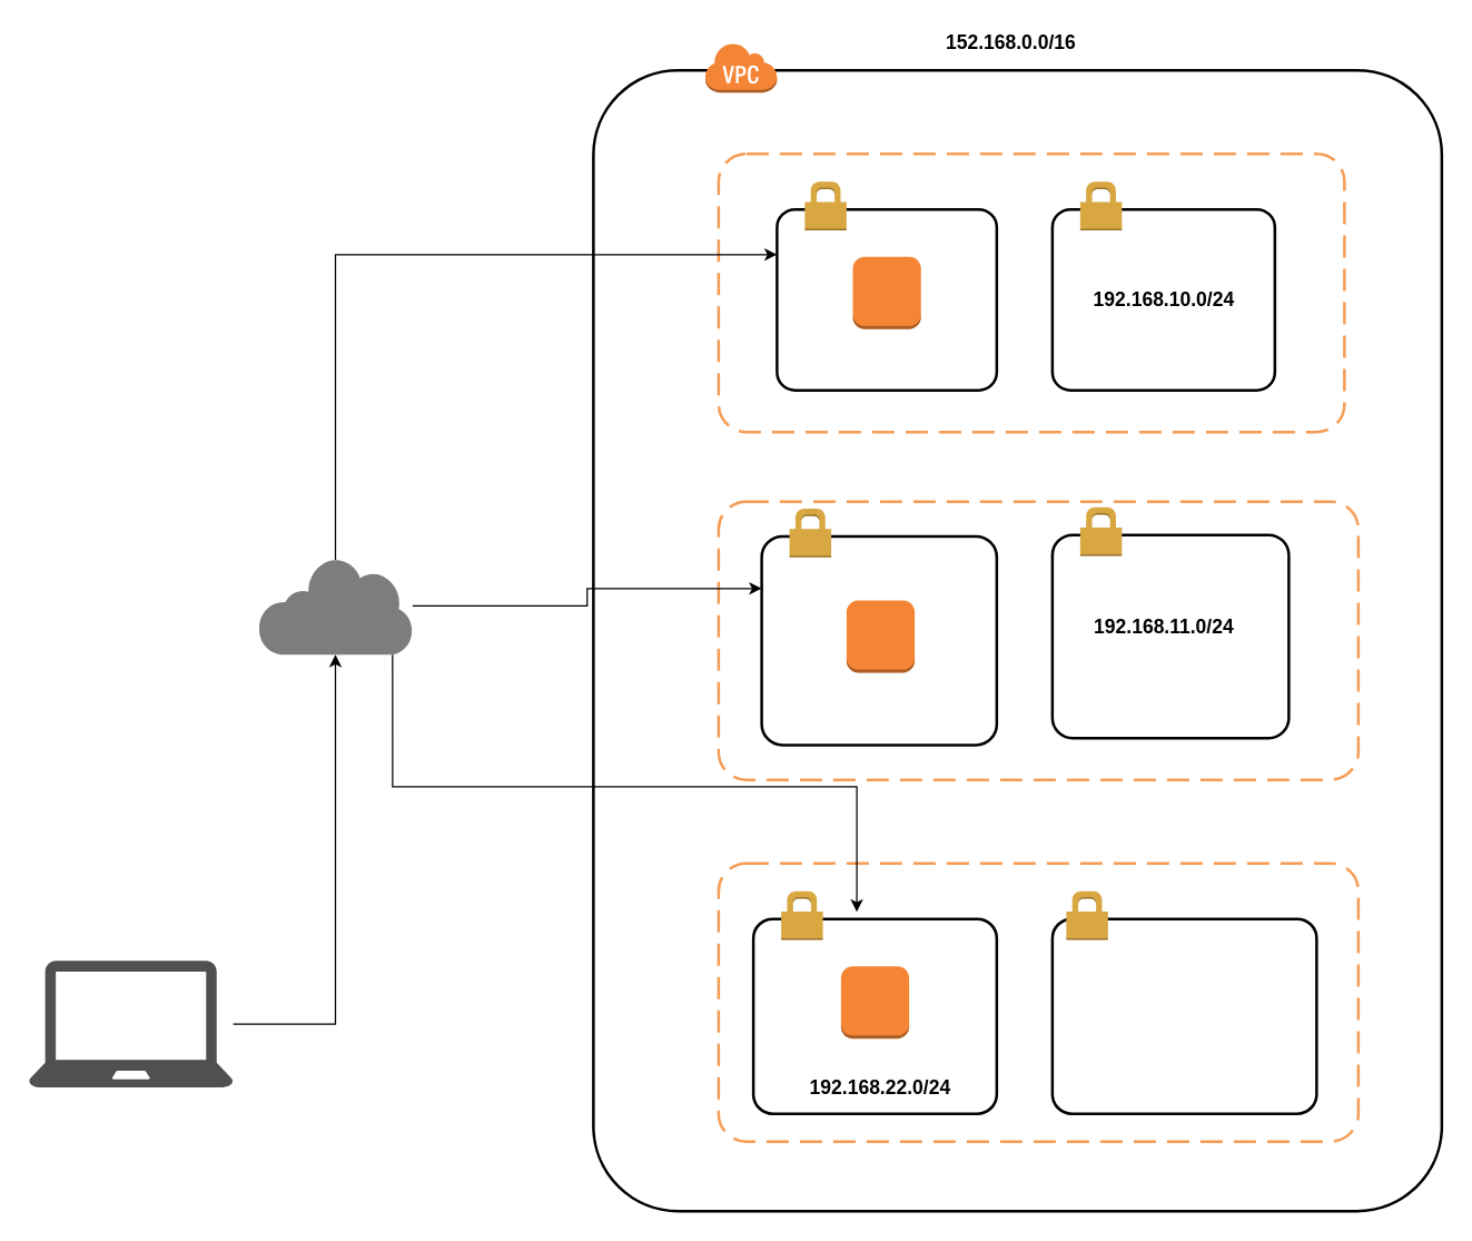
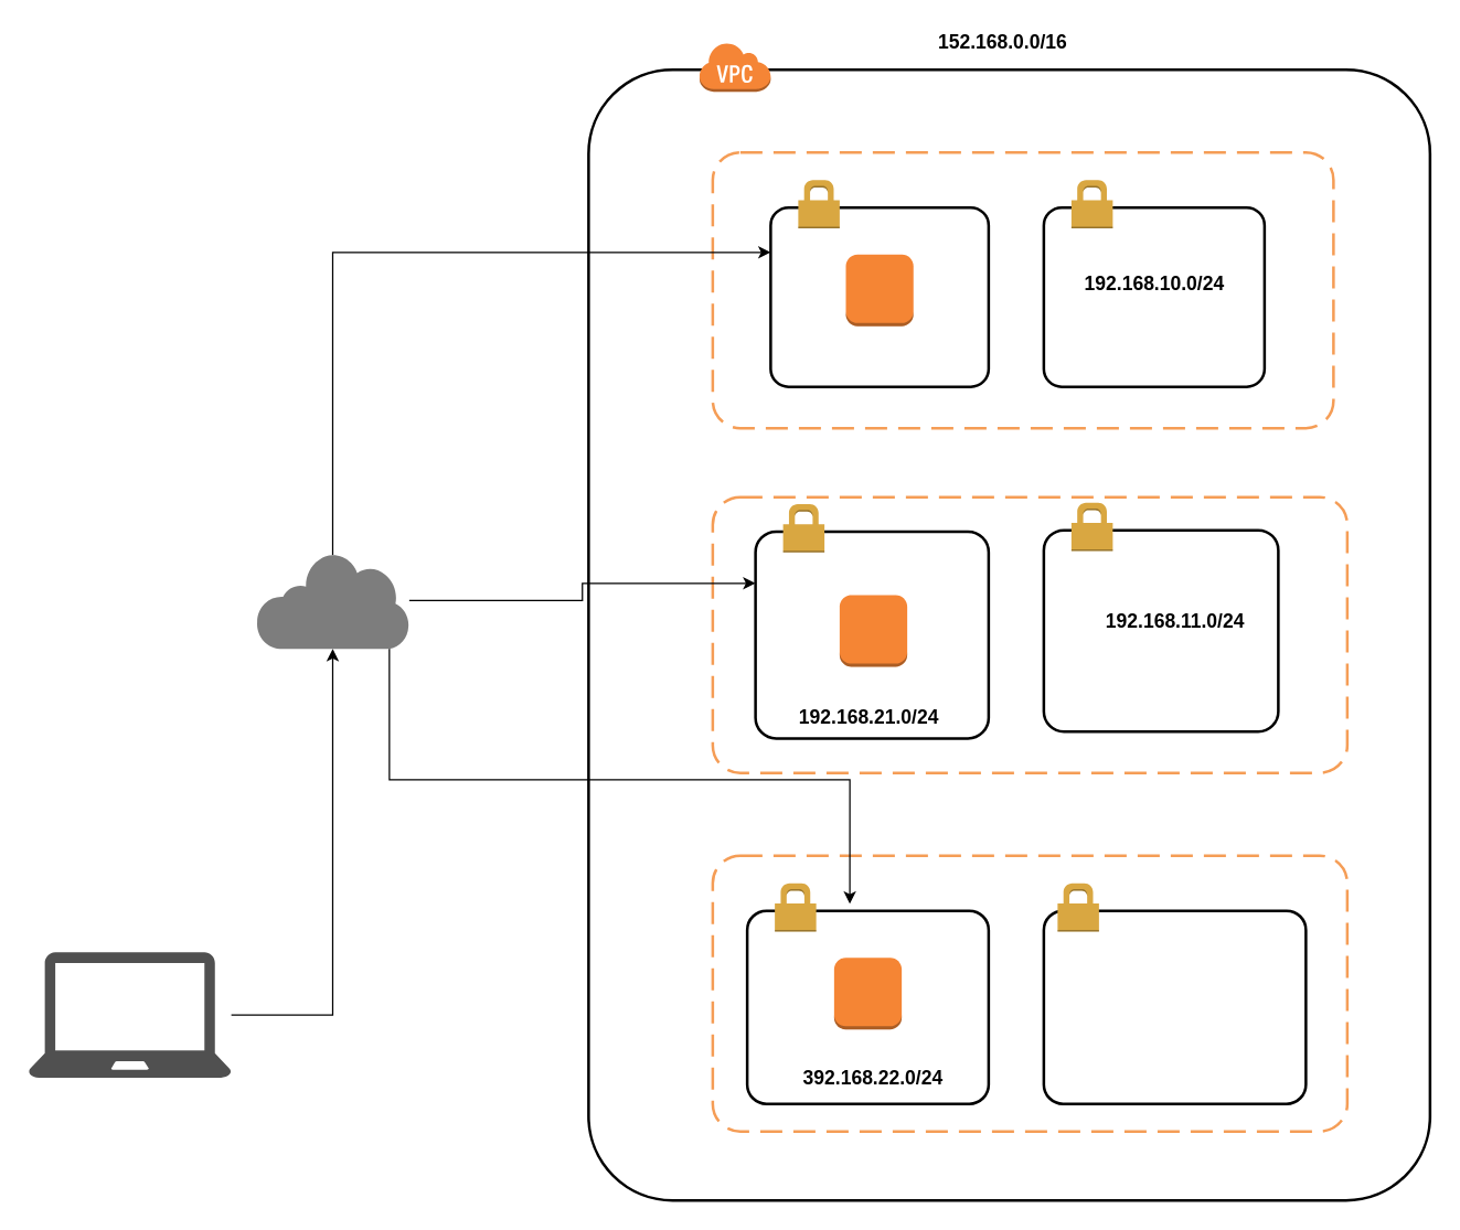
- <mxCell id="20" value="192.168.10.0/24&lt;br&gt;" style="text;html=1;resizable=0;autosize=1;align=center;verticalAlign=middle;points=[];fillColor=none;strokeColor=none;rounded=0;fontSize=14;fontStyle=1" vertex="1" parent="1"><mxGeometry x="776" y="205.1" width="120" height="20" as="geometry" /></mxCell>
+ <mxCell id="20" value="192.168.10.0/24&lt;br&gt;" style="text;html=1;resizable=0;autosize=1;align=center;verticalAlign=middle;points=[];fillColor=none;strokeColor=none;rounded=0;fontSize=14;fontStyle=1" vertex="1" parent="1"><mxGeometry x="776" y="195.1" width="120" height="20" as="geometry" /></mxCell>
- <mxCell id="21" value="192.168.11.0/24&lt;br&gt;" style="text;html=1;resizable=0;autosize=1;align=center;verticalAlign=middle;points=[];fillColor=none;strokeColor=none;rounded=0;fontSize=14;fontStyle=1" vertex="1" parent="1"><mxGeometry x="776" y="440.1" width="120" height="20" as="geometry" /></mxCell>
+ <mxCell id="21" value="192.168.11.0/24&lt;br&gt;" style="text;html=1;resizable=0;autosize=1;align=center;verticalAlign=middle;points=[];fillColor=none;strokeColor=none;rounded=0;fontSize=14;fontStyle=1" vertex="1" parent="1"><mxGeometry x="791" y="440.1" width="120" height="20" as="geometry" /></mxCell>
+ <mxCell id="22" value="192.168.21.0/24&lt;br&gt;" style="text;html=1;resizable=0;autosize=1;align=center;verticalAlign=middle;points=[];fillColor=none;strokeColor=none;rounded=0;fontSize=14;fontStyle=1" vertex="1" parent="1"><mxGeometry x="568.5" y="510.1" width="120" height="20" as="geometry" /></mxCell>
- <mxCell id="23" value="192.168.22.0/24&lt;br&gt;" style="text;html=1;resizable=0;autosize=1;align=center;verticalAlign=middle;points=[];fillColor=none;strokeColor=none;rounded=0;fontSize=14;fontStyle=1" vertex="1" parent="1"><mxGeometry x="571.5" y="771.1" width="120" height="20" as="geometry" /></mxCell>
+ <mxCell id="23" value="392.168.22.0/24&lt;br&gt;" style="text;html=1;resizable=0;autosize=1;align=center;verticalAlign=middle;points=[];fillColor=none;strokeColor=none;rounded=0;fontSize=14;fontStyle=1" vertex="1" parent="1"><mxGeometry x="571.5" y="771.1" width="120" height="20" as="geometry" /></mxCell>
